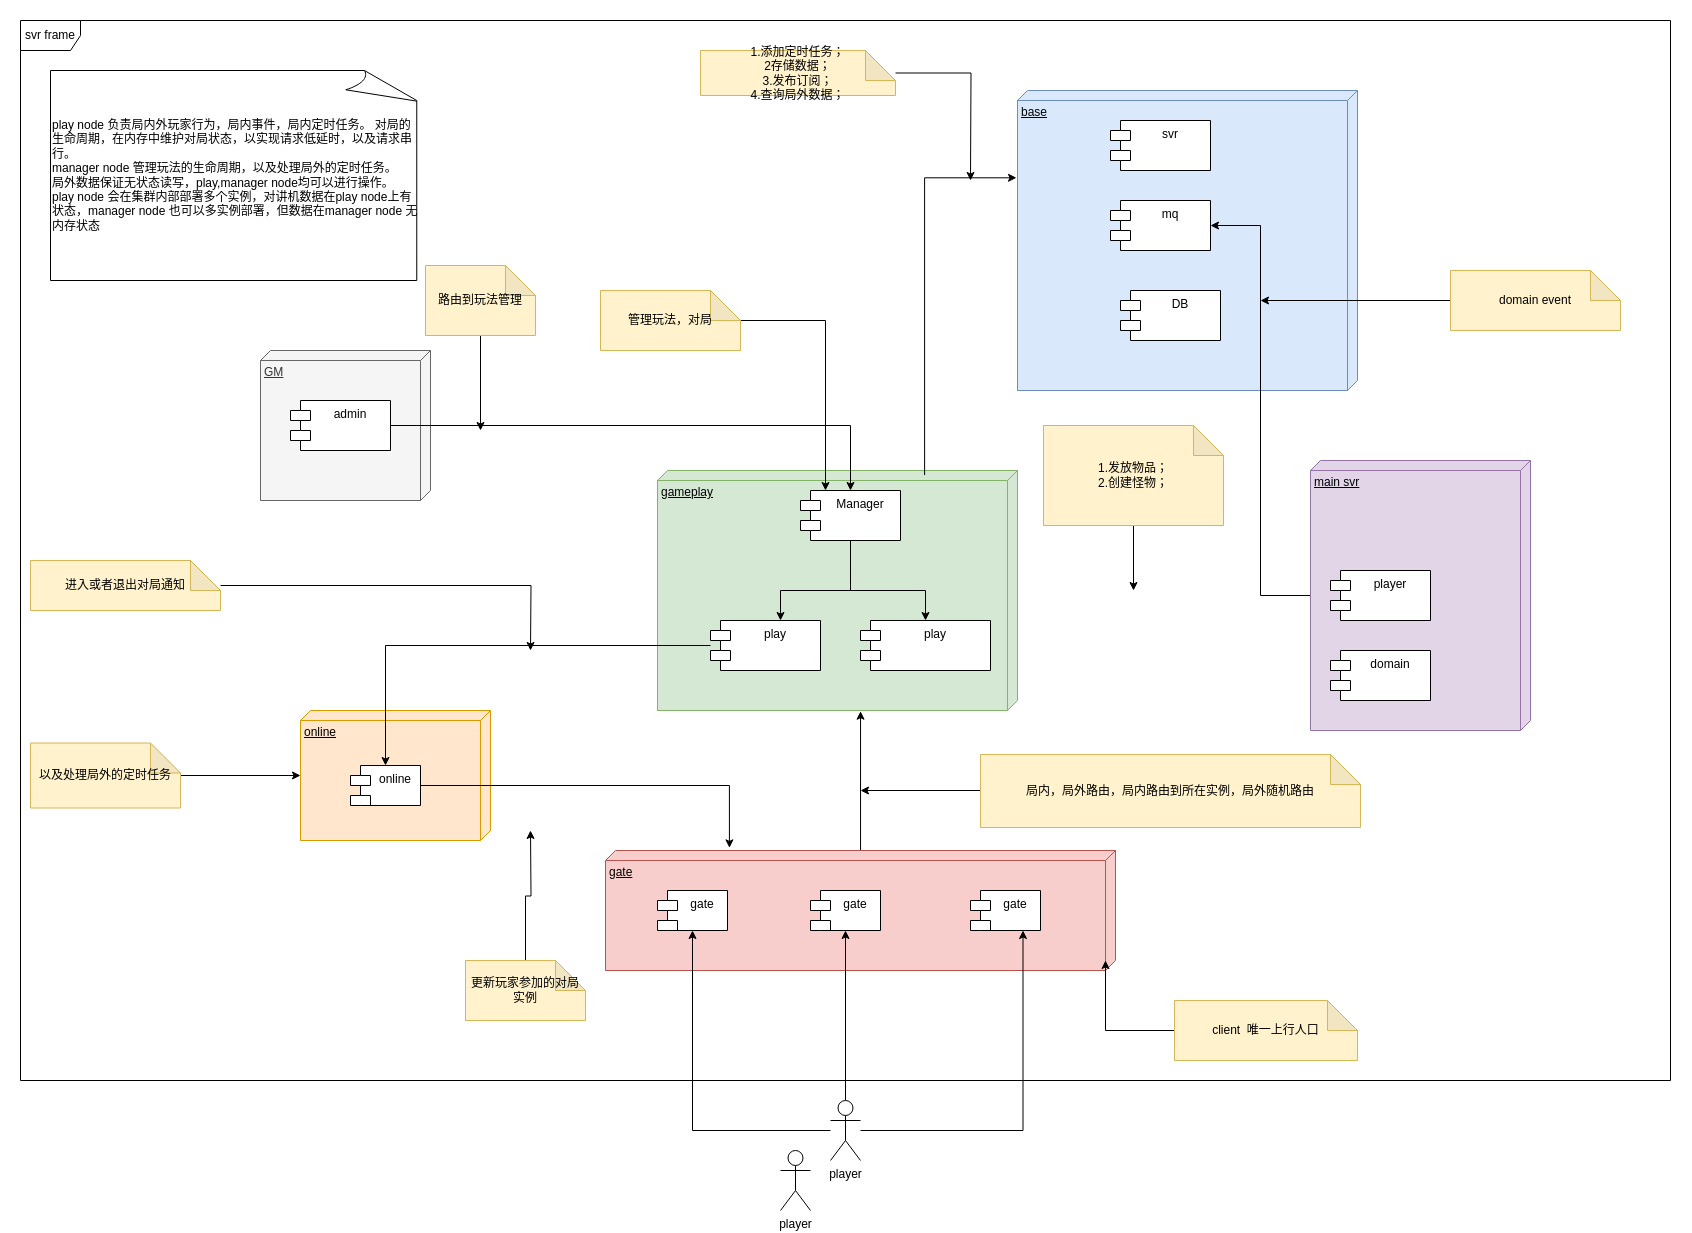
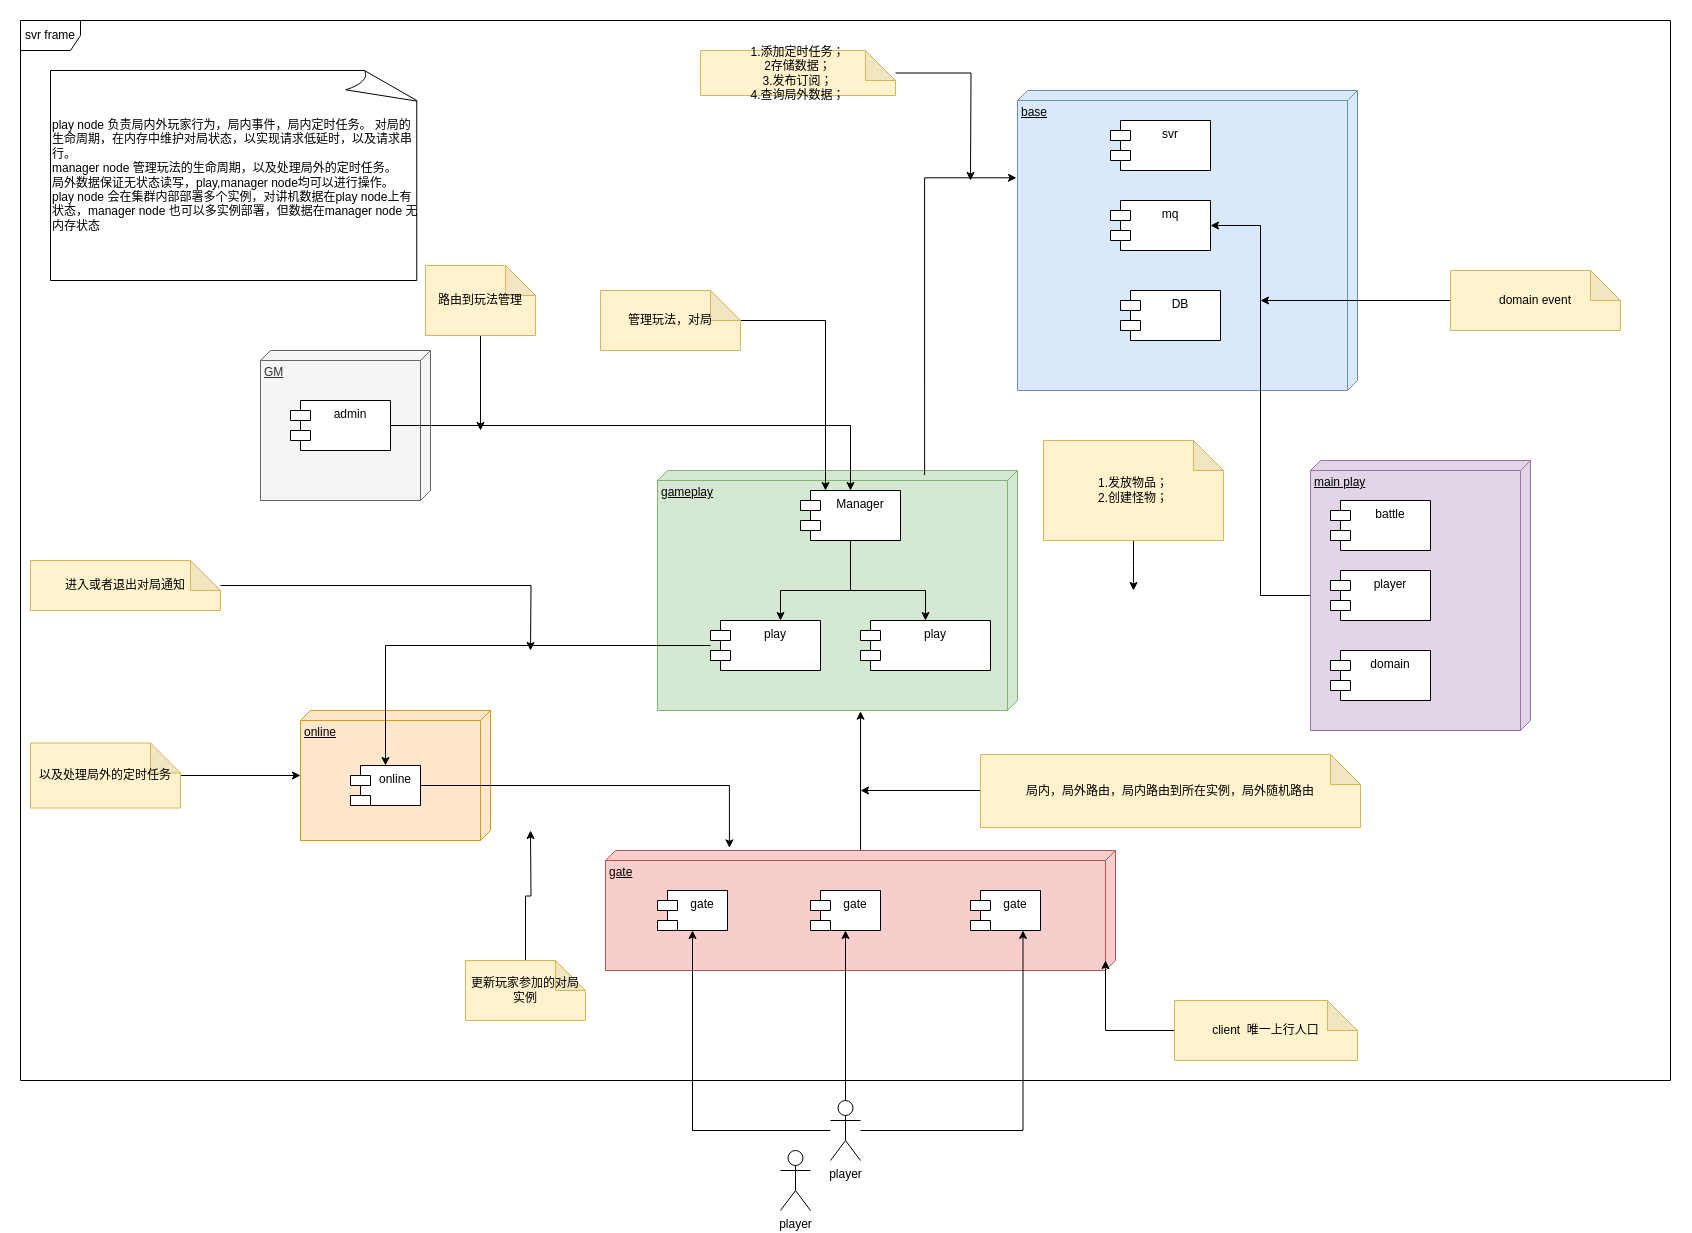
- <mxCell id="51" value="1.发放物品；&lt;br&gt;2.创建怪物；" style="shape=note;whiteSpace=wrap;html=1;backgroundOutline=1;darkOpacity=0.05;fillColor=#fff2cc;strokeColor=#d6b656;" vertex="1" parent="1"><mxGeometry x="1043" y="425" width="180" height="100" as="geometry" /></mxCell>
+ <mxCell id="51" value="1.发放物品；&lt;br&gt;2.创建怪物；" style="shape=note;whiteSpace=wrap;html=1;backgroundOutline=1;darkOpacity=0.05;fillColor=#fff2cc;strokeColor=#d6b656;" vertex="1" parent="1"><mxGeometry x="1043" y="440" width="180" height="100" as="geometry" /></mxCell>
- <mxCell id="27" value="main svr" style="verticalAlign=top;align=left;spacingTop=8;spacingLeft=2;spacingRight=12;shape=cube;size=10;direction=south;fontStyle=4;html=1;whiteSpace=wrap;fillColor=#e1d5e7;strokeColor=#9673a6;" vertex="1" parent="1"><mxGeometry x="1310" y="460" width="220" height="270" as="geometry" /></mxCell>
+ <mxCell id="27" value="main play" style="verticalAlign=top;align=left;spacingTop=8;spacingLeft=2;spacingRight=12;shape=cube;size=10;direction=south;fontStyle=4;html=1;whiteSpace=wrap;fillColor=#e1d5e7;strokeColor=#9673a6;" vertex="1" parent="1"><mxGeometry x="1310" y="460" width="220" height="270" as="geometry" /></mxCell>
+ <mxCell id="28" value="battle" style="shape=module;align=left;spacingLeft=20;align=center;verticalAlign=top;whiteSpace=wrap;html=1;" vertex="1" parent="1"><mxGeometry x="1330" y="500" width="100" height="50" as="geometry" /></mxCell>
